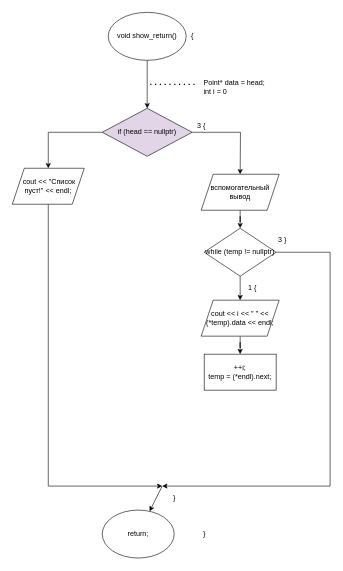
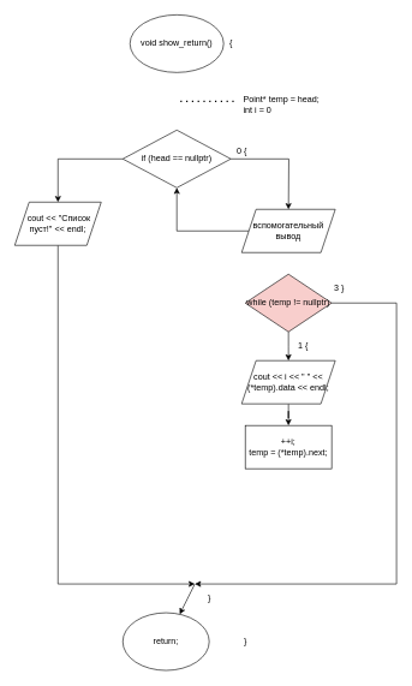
- <mxCell id="6" value="&lt;div style=&quot;text-align: left&quot;&gt;&lt;span&gt;Point* data = head;&lt;/span&gt;&lt;/div&gt;&lt;div style=&quot;text-align: left&quot;&gt;&lt;span&gt;int i = 0&lt;/span&gt;&lt;/div&gt;" style="text;html=1;align=center;verticalAlign=middle;resizable=0;points=[];autosize=1;" vertex="1" parent="1"><mxGeometry x="330" y="130" width="120" height="30" as="geometry" /></mxCell>
+ <mxCell id="6" value="&lt;div style=&quot;text-align: left&quot;&gt;&lt;span&gt;Point* temp = head;&lt;/span&gt;&lt;/div&gt;&lt;div style=&quot;text-align: left&quot;&gt;&lt;span&gt;int i = 0&lt;/span&gt;&lt;/div&gt;" style="text;html=1;align=center;verticalAlign=middle;resizable=0;points=[];autosize=1;" vertex="1" parent="1"><mxGeometry x="330" y="130" width="120" height="30" as="geometry" /></mxCell>
- <mxCell id="2" style="edgeStyle=orthogonalEdgeStyle;rounded=0;orthogonalLoop=1;jettySize=auto;html=1;" edge="1" parent="1" source="3" target="9"><mxGeometry relative="1" as="geometry"><mxPoint x="245" y="180" as="targetPoint" /></mxGeometry></mxCell>
- <mxCell id="12" value="3 {" style="text;html=1;align=center;verticalAlign=middle;resizable=0;points=[];autosize=1;" vertex="1" parent="1"><mxGeometry x="320" y="200" width="30" height="20" as="geometry" /></mxCell>
+ <mxCell id="12" value="0 {" style="text;html=1;align=center;verticalAlign=middle;resizable=0;points=[];autosize=1;" vertex="1" parent="1"><mxGeometry x="320" y="200" width="30" height="20" as="geometry" /></mxCell>
- <mxCell id="9" value="if (head == nullptr)" style="rhombus;whiteSpace=wrap;html=1;fillColor=#e1d5e7;" vertex="1" parent="1"><mxGeometry x="170" y="180" width="150" height="80" as="geometry" /></mxCell>
+ <mxCell id="9" value="if (head == nullptr)" style="rhombus;whiteSpace=wrap;html=1;" vertex="1" parent="1"><mxGeometry x="170" y="180" width="150" height="80" as="geometry" /></mxCell>
- <mxCell id="13" style="edgeStyle=orthogonalEdgeStyle;rounded=0;orthogonalLoop=1;jettySize=auto;html=1;" edge="1" parent="1" source="14" target="17"><mxGeometry relative="1" as="geometry"><mxPoint x="400" y="380" as="targetPoint" /></mxGeometry></mxCell>
+ <mxCell id="13" style="edgeStyle=orthogonalEdgeStyle;rounded=0;orthogonalLoop=1;jettySize=auto;html=1;" edge="1" parent="1" source="14" target="9"><mxGeometry relative="1" as="geometry"><mxPoint x="400" y="380" as="targetPoint" /></mxGeometry></mxCell>
- <mxCell id="17" value="while (temp != nullptr)" style="rhombus;whiteSpace=wrap;html=1;" vertex="1" parent="1"><mxGeometry x="340" y="380" width="120" height="80" as="geometry" /></mxCell>
+ <mxCell id="17" value="while (temp != nullptr)" style="rhombus;whiteSpace=wrap;html=1;fillColor=#f8cecc;" vertex="1" parent="1"><mxGeometry x="340" y="380" width="120" height="80" as="geometry" /></mxCell>
- <mxCell id="25" value="&lt;div&gt;++i;&lt;/div&gt;&lt;div&gt;&lt;span&gt;&#09;&#09;&lt;/span&gt;temp = (*endl).next;&lt;/div&gt;" style="rounded=0;whiteSpace=wrap;html=1;" vertex="1" parent="1"><mxGeometry x="340" y="590" width="120" height="60" as="geometry" /></mxCell>
+ <mxCell id="25" value="&lt;div&gt;++i;&lt;/div&gt;&lt;div&gt;&lt;span&gt;&#09;&#09;&lt;/span&gt;temp = (*temp).next;&lt;/div&gt;" style="rounded=0;whiteSpace=wrap;html=1;" vertex="1" parent="1"><mxGeometry x="340" y="590" width="120" height="60" as="geometry" /></mxCell>
